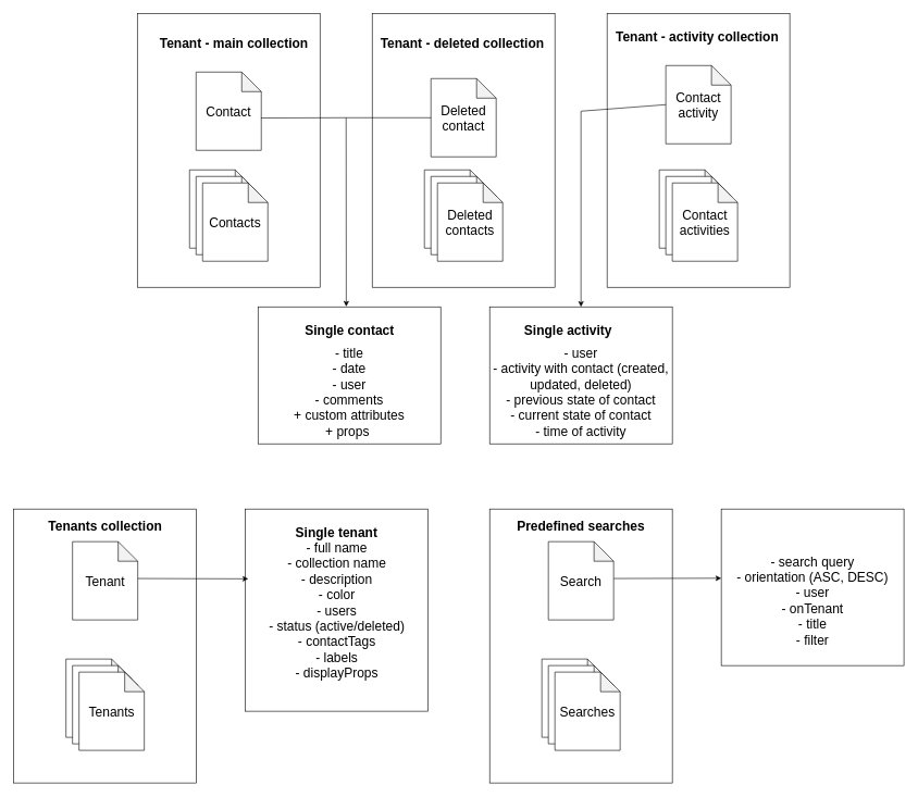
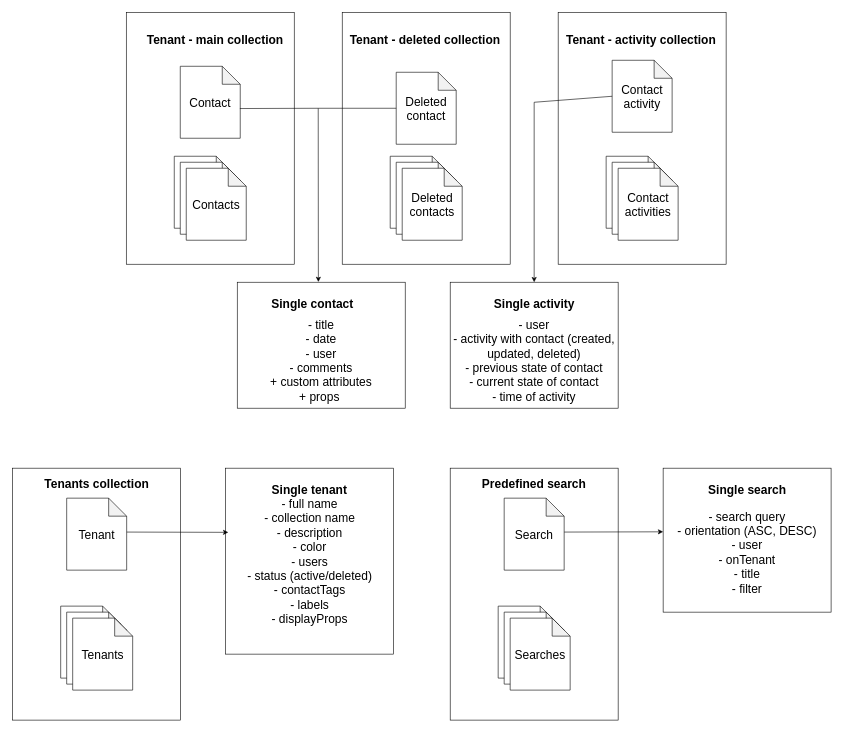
- <mxCell id="13" value="&lt;b&gt;&lt;font style=&quot;font-size: 20px&quot;&gt;Tenant - activity collection&lt;/font&gt;&lt;/b&gt;&amp;nbsp;" style="text;html=1;strokeColor=none;fillColor=none;align=center;verticalAlign=middle;whiteSpace=wrap;rounded=0;" parent="1" vertex="1"><mxGeometry x="940" y="40" width="260" height="30" as="geometry" /></mxCell>
+ <mxCell id="13" value="&lt;b&gt;&lt;font style=&quot;font-size: 20px&quot;&gt;Tenant - activity collection&lt;/font&gt;&lt;/b&gt;&amp;nbsp;" style="text;html=1;strokeColor=none;fillColor=none;align=center;verticalAlign=middle;whiteSpace=wrap;rounded=0;" parent="1" vertex="1"><mxGeometry x="940" y="50" width="260" height="30" as="geometry" /></mxCell>
- <mxCell id="21" value="&lt;b&gt;Single contact&lt;/b&gt;" style="text;html=1;strokeColor=none;fillColor=none;align=center;verticalAlign=middle;whiteSpace=wrap;rounded=0;fontSize=20;" parent="1" vertex="1"><mxGeometry x="442.5" y="490" width="185" height="30" as="geometry" /></mxCell>
+ <mxCell id="21" value="&lt;b&gt;Single contact&lt;/b&gt;" style="text;html=1;strokeColor=none;fillColor=none;align=center;verticalAlign=middle;whiteSpace=wrap;rounded=0;fontSize=20;" parent="1" vertex="1"><mxGeometry x="427.5" y="490" width="185" height="30" as="geometry" /></mxCell>
- <mxCell id="36" value="&lt;b&gt;Single activity&lt;/b&gt;" style="text;html=1;strokeColor=none;fillColor=none;align=center;verticalAlign=middle;whiteSpace=wrap;rounded=0;fontSize=20;" parent="1" vertex="1"><mxGeometry x="777.5" y="490" width="185" height="30" as="geometry" /></mxCell>
+ <mxCell id="36" value="&lt;b&gt;Single activity&lt;/b&gt;" style="text;html=1;strokeColor=none;fillColor=none;align=center;verticalAlign=middle;whiteSpace=wrap;rounded=0;fontSize=20;" parent="1" vertex="1"><mxGeometry x="797.5" y="490" width="185" height="30" as="geometry" /></mxCell>
- <mxCell id="40" value="&lt;b&gt;Predefined searches&lt;/b&gt;" style="text;html=1;strokeColor=none;fillColor=none;align=center;verticalAlign=middle;whiteSpace=wrap;rounded=0;fontSize=20;" parent="1" vertex="1"><mxGeometry x="782.82" y="790" width="214.37" height="30" as="geometry" /></mxCell>
+ <mxCell id="40" value="&lt;b&gt;Predefined search&lt;/b&gt;" style="text;html=1;strokeColor=none;fillColor=none;align=center;verticalAlign=middle;whiteSpace=wrap;rounded=0;fontSize=20;" parent="1" vertex="1"><mxGeometry x="782.82" y="790" width="214.37" height="30" as="geometry" /></mxCell>
+ <mxCell id="46" value="&lt;b&gt;Single search&lt;/b&gt;" style="text;html=1;strokeColor=none;fillColor=none;align=center;verticalAlign=middle;whiteSpace=wrap;rounded=0;fontSize=20;" parent="1" vertex="1"><mxGeometry x="1152.5" y="800" width="185" height="30" as="geometry" /></mxCell>
